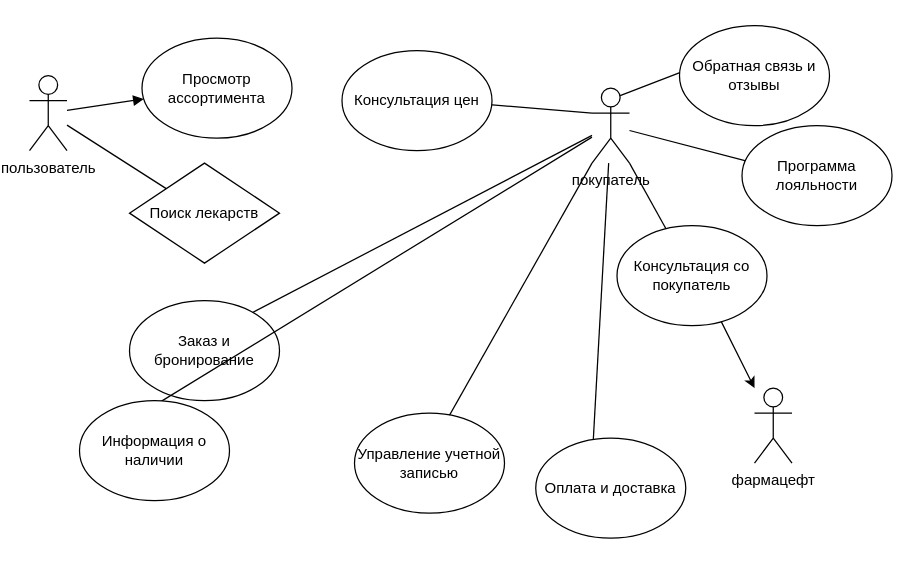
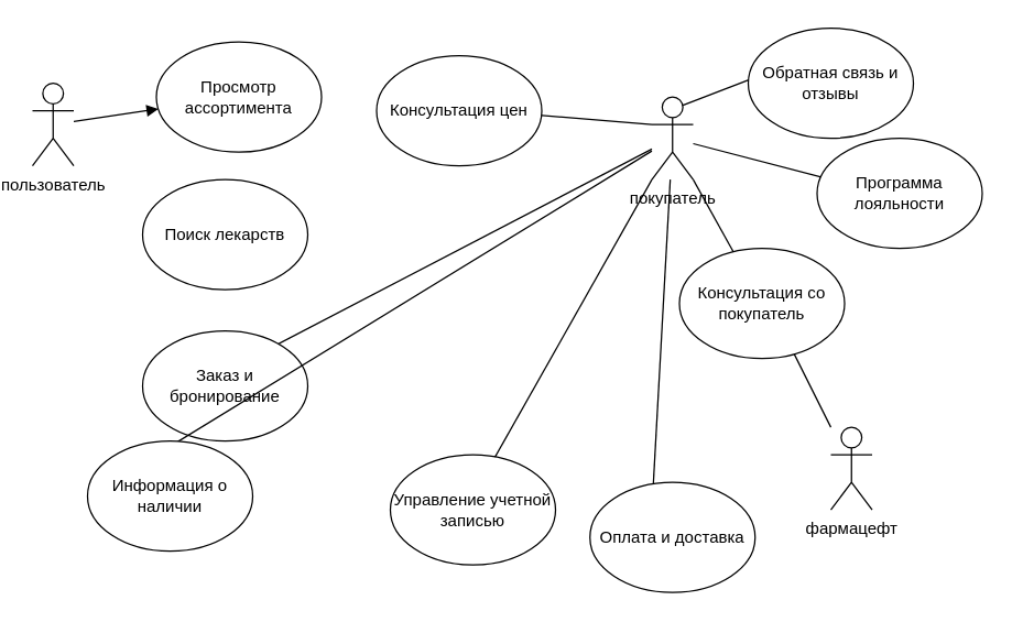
- <mxCell id="3" value="" style="endArrow=none;html=1;rounded=0;" edge="1" parent="1" source="2" target="4"><mxGeometry width="50" height="50" relative="1" as="geometry"><mxPoint x="300" y="340" as="sourcePoint" /><mxPoint x="230" y="340" as="targetPoint" /></mxGeometry></mxCell>
- <mxCell id="4" value="Поиск лекарств" style="rhombus;whiteSpace=wrap;html=1;" vertex="1" parent="1"><mxGeometry x="100" y="130" width="120" height="80" as="geometry" /></mxCell>
+ <mxCell id="4" value="Поиск лекарств" style="ellipse;whiteSpace=wrap;html=1;" vertex="1" parent="1"><mxGeometry x="100" y="130" width="120" height="80" as="geometry" /></mxCell>
- <mxCell id="17" value="" style="endArrow=classic;html=1;rounded=0;" edge="1" parent="1" source="19" target="16"><mxGeometry width="50" height="50" relative="1" as="geometry"><mxPoint x="300" y="340" as="sourcePoint" /><mxPoint x="350" y="290" as="targetPoint" /><Array as="points"><mxPoint x="570" y="250" /></Array></mxGeometry></mxCell>
+ <mxCell id="17" value="" style="endArrow=none;html=1;rounded=0;" edge="1" parent="1" source="19" target="16"><mxGeometry width="50" height="50" relative="1" as="geometry"><mxPoint x="300" y="340" as="sourcePoint" /><mxPoint x="350" y="290" as="targetPoint" /><Array as="points"><mxPoint x="570" y="250" /></Array></mxGeometry></mxCell>
